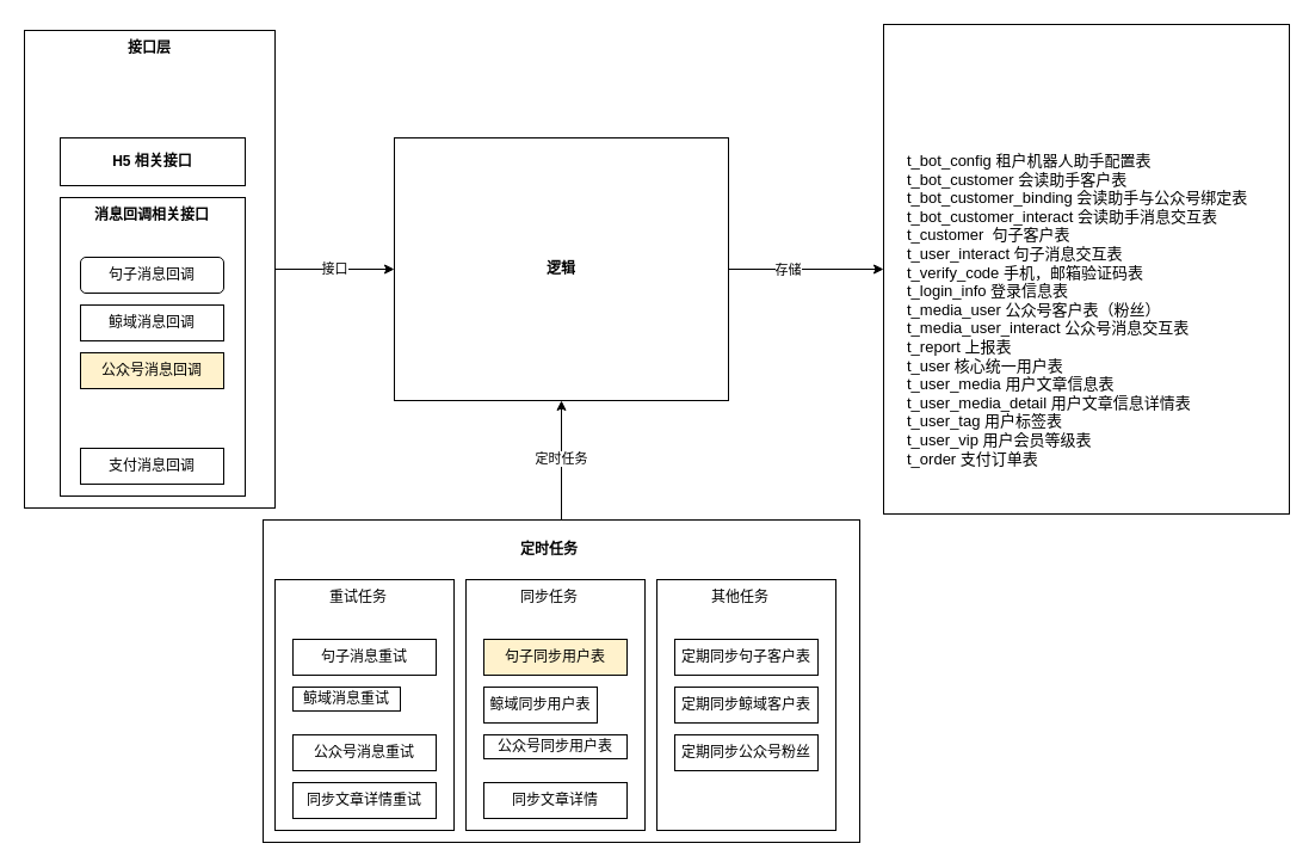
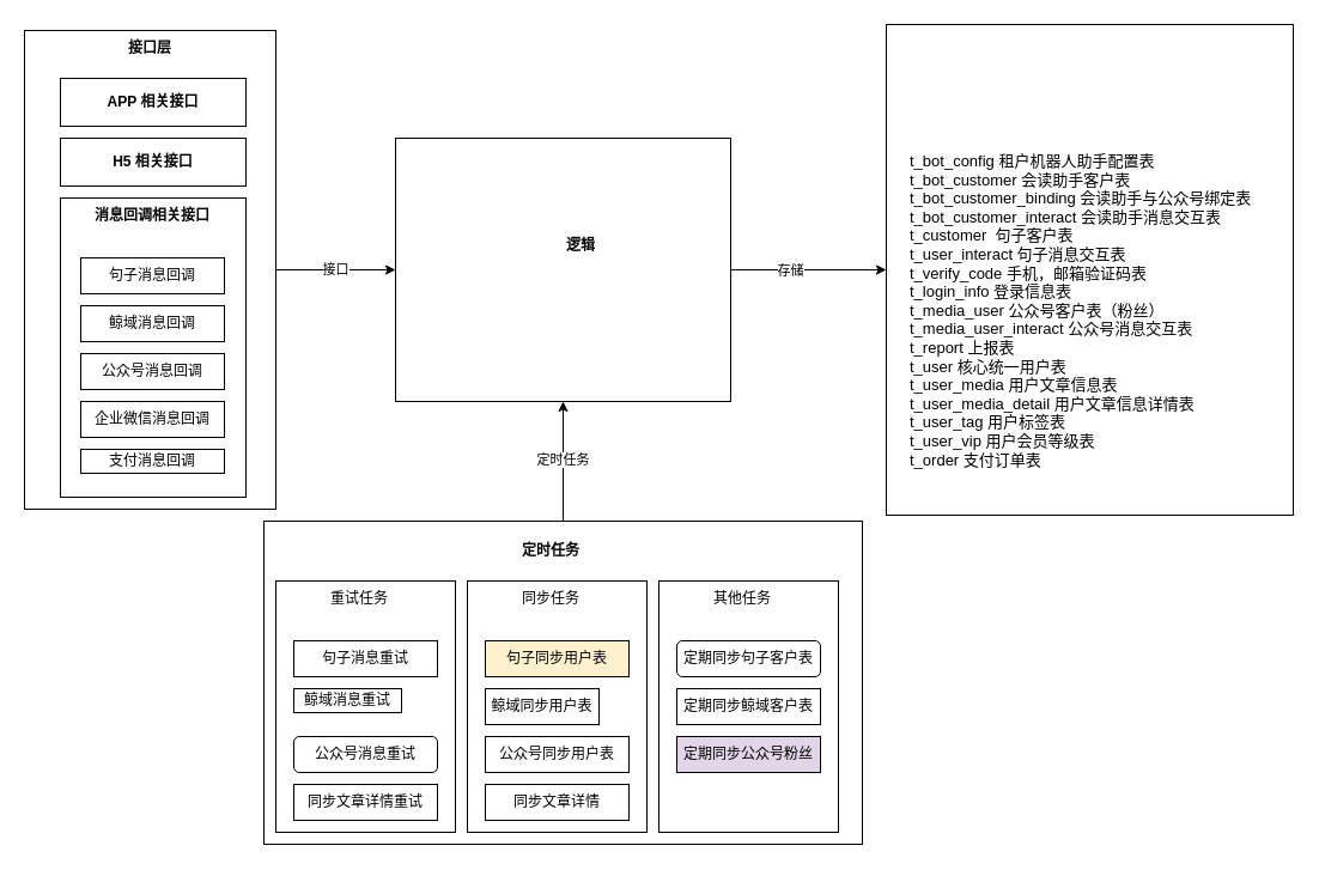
+ <mxCell id="33" value="&lt;b&gt;APP 相关接口&lt;/b&gt;" style="rounded=0;whiteSpace=wrap;html=1;" vertex="1" parent="1"><mxGeometry x="50" y="65" width="155" height="40" as="geometry" /></mxCell>
- <mxCell id="39" value="&lt;b&gt;逻辑&lt;/b&gt;" style="text;html=1;strokeColor=none;fillColor=none;align=center;verticalAlign=middle;whiteSpace=wrap;rounded=0;" vertex="1" parent="1"><mxGeometry x="440" y="210" width="60" height="30" as="geometry" /></mxCell>
+ <mxCell id="39" value="&lt;b&gt;逻辑&lt;/b&gt;" style="text;html=1;strokeColor=none;fillColor=none;align=center;verticalAlign=middle;whiteSpace=wrap;rounded=0;" vertex="1" parent="1"><mxGeometry x="455" y="190" width="60" height="30" as="geometry" /></mxCell>
- <mxCell id="27" value="句子消息回调" style="whiteSpace=wrap;html=1;rounded=1;" vertex="1" parent="1"><mxGeometry x="67" y="215" width="120" height="30" as="geometry" /></mxCell>
+ <mxCell id="27" value="句子消息回调" style="rounded=0;whiteSpace=wrap;html=1;" vertex="1" parent="1"><mxGeometry x="67" y="215" width="120" height="30" as="geometry" /></mxCell>
- <mxCell id="29" value="公众号消息回调" style="rounded=0;whiteSpace=wrap;html=1;fillColor=#fff2cc;" vertex="1" parent="1"><mxGeometry x="67" y="295" width="120" height="30" as="geometry" /></mxCell>
+ <mxCell id="29" value="公众号消息回调" style="rounded=0;whiteSpace=wrap;html=1;" vertex="1" parent="1"><mxGeometry x="67" y="295" width="120" height="30" as="geometry" /></mxCell>
+ <mxCell id="31" value="企业微信消息回调" style="rounded=0;whiteSpace=wrap;html=1;" vertex="1" parent="1"><mxGeometry x="67" y="335" width="120" height="30" as="geometry" /></mxCell>
- <mxCell id="32" value="支付消息回调" style="rounded=0;whiteSpace=wrap;html=1;" vertex="1" parent="1"><mxGeometry x="67" y="375" width="120" height="30" as="geometry" /></mxCell>
+ <mxCell id="32" value="支付消息回调" style="rounded=0;whiteSpace=wrap;html=1;" vertex="1" parent="1"><mxGeometry x="67" y="375" width="120" height="20" as="geometry" /></mxCell>
- <mxCell id="21" value="定期同步句子客户表" style="rounded=0;whiteSpace=wrap;html=1;" vertex="1" parent="1"><mxGeometry x="565" y="535" width="120" height="30" as="geometry" /></mxCell>
+ <mxCell id="21" value="定期同步句子客户表" style="whiteSpace=wrap;html=1;rounded=1;" vertex="1" parent="1"><mxGeometry x="565" y="535" width="120" height="30" as="geometry" /></mxCell>
- <mxCell id="17" value="公众号同步用户表" style="rounded=0;whiteSpace=wrap;html=1;" vertex="1" parent="1"><mxGeometry x="405" y="615" width="120" height="20" as="geometry" /></mxCell>
+ <mxCell id="17" value="公众号同步用户表" style="rounded=0;whiteSpace=wrap;html=1;" vertex="1" parent="1"><mxGeometry x="405" y="615" width="120" height="30" as="geometry" /></mxCell>
- <mxCell id="12" value="公众号消息重试" style="rounded=0;whiteSpace=wrap;html=1;" vertex="1" parent="1"><mxGeometry x="245" y="615" width="120" height="30" as="geometry" /></mxCell>
+ <mxCell id="12" value="公众号消息重试" style="whiteSpace=wrap;html=1;rounded=1;" vertex="1" parent="1"><mxGeometry x="245" y="615" width="120" height="30" as="geometry" /></mxCell>
- <mxCell id="22" value="定期同步公众号粉丝" style="rounded=0;whiteSpace=wrap;html=1;" vertex="1" parent="1"><mxGeometry x="565" y="615" width="120" height="30" as="geometry" /></mxCell>
+ <mxCell id="22" value="定期同步公众号粉丝" style="rounded=0;whiteSpace=wrap;html=1;fillColor=#e1d5e7;" vertex="1" parent="1"><mxGeometry x="565" y="615" width="120" height="30" as="geometry" /></mxCell>
